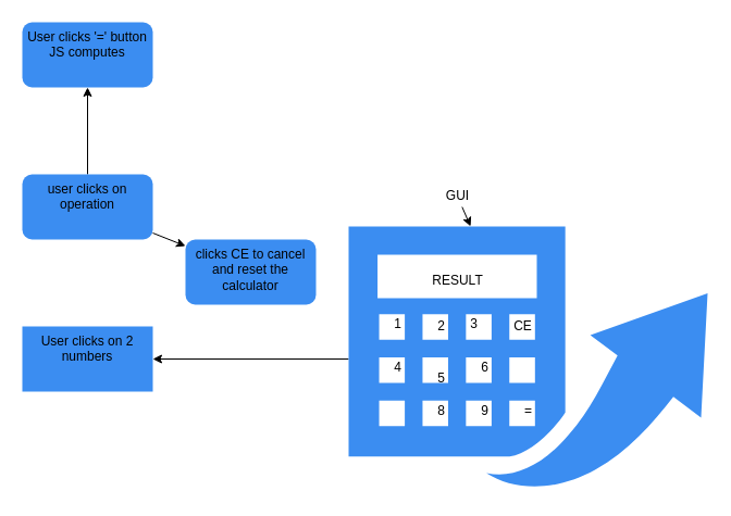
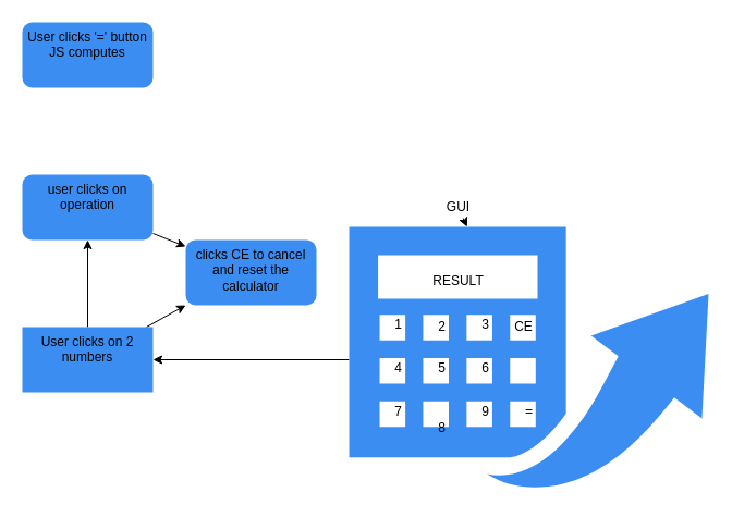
- <mxCell id="18" value="" style="edgeStyle=none;html=1;" parent="1" source="20" target="21" edge="1"><mxGeometry relative="1" as="geometry" /></mxCell>
- <mxCell id="25" value="GUI" style="text;html=1;align=center;verticalAlign=middle;resizable=0;points=[];autosize=1;strokeColor=none;fillColor=none;" parent="1" vertex="1"><mxGeometry x="400" y="170" width="40" height="20" as="geometry" /></mxCell>
+ <mxCell id="25" value="GUI" style="text;html=1;align=center;verticalAlign=middle;resizable=0;points=[];autosize=1;strokeColor=none;fillColor=none;" parent="1" vertex="1"><mxGeometry x="400" y="180" width="40" height="20" as="geometry" /></mxCell>
+ <mxCell id="15" value="" style="edgeStyle=none;html=1;" parent="1" source="17" target="20" edge="1"><mxGeometry relative="1" as="geometry" /></mxCell>
+ <mxCell id="16" style="edgeStyle=none;html=1;entryX=0;entryY=1;entryDx=0;entryDy=0;" parent="1" source="17" target="23" edge="1"><mxGeometry relative="1" as="geometry" /></mxCell>
- <mxCell id="7" value="3" style="text;html=1;align=center;verticalAlign=middle;resizable=0;points=[];autosize=1;strokeColor=none;fillColor=none;" parent="1" vertex="1"><mxGeometry x="425" y="287.9" width="20" height="20" as="geometry" /></mxCell>
+ <mxCell id="7" value="3" style="text;html=1;align=center;verticalAlign=middle;resizable=0;points=[];autosize=1;strokeColor=none;fillColor=none;" parent="1" vertex="1"><mxGeometry x="435" y="287.9" width="20" height="20" as="geometry" /></mxCell>
- <mxCell id="9" value="5" style="text;html=1;align=center;verticalAlign=middle;resizable=0;points=[];autosize=1;strokeColor=none;fillColor=none;" parent="1" vertex="1"><mxGeometry x="395" y="337.9" width="20" height="20" as="geometry" /></mxCell>
+ <mxCell id="9" value="5" style="text;html=1;align=center;verticalAlign=middle;resizable=0;points=[];autosize=1;strokeColor=none;fillColor=none;" parent="1" vertex="1"><mxGeometry x="395" y="327.9" width="20" height="20" as="geometry" /></mxCell>
+ <mxCell id="11" value="7" style="text;html=1;align=center;verticalAlign=middle;resizable=0;points=[];autosize=1;strokeColor=none;fillColor=none;" parent="1" vertex="1"><mxGeometry x="355" y="367.9" width="20" height="20" as="geometry" /></mxCell>
- <mxCell id="12" value="8" style="text;html=1;align=center;verticalAlign=middle;resizable=0;points=[];autosize=1;strokeColor=none;fillColor=none;" parent="1" vertex="1"><mxGeometry x="395" y="367.9" width="20" height="20" as="geometry" /></mxCell>
+ <mxCell id="12" value="8" style="text;html=1;align=center;verticalAlign=middle;resizable=0;points=[];autosize=1;strokeColor=none;fillColor=none;" parent="1" vertex="1"><mxGeometry x="395" y="382.9" width="20" height="20" as="geometry" /></mxCell>
